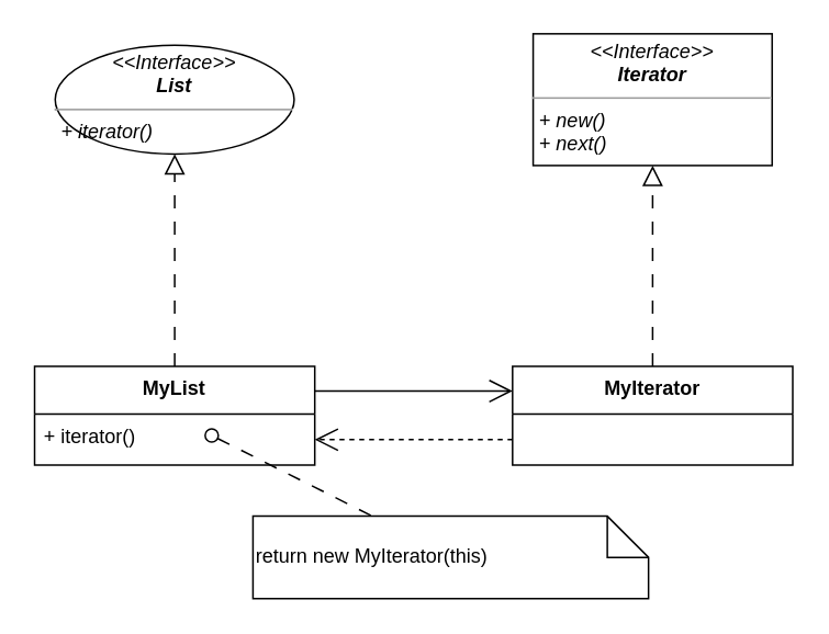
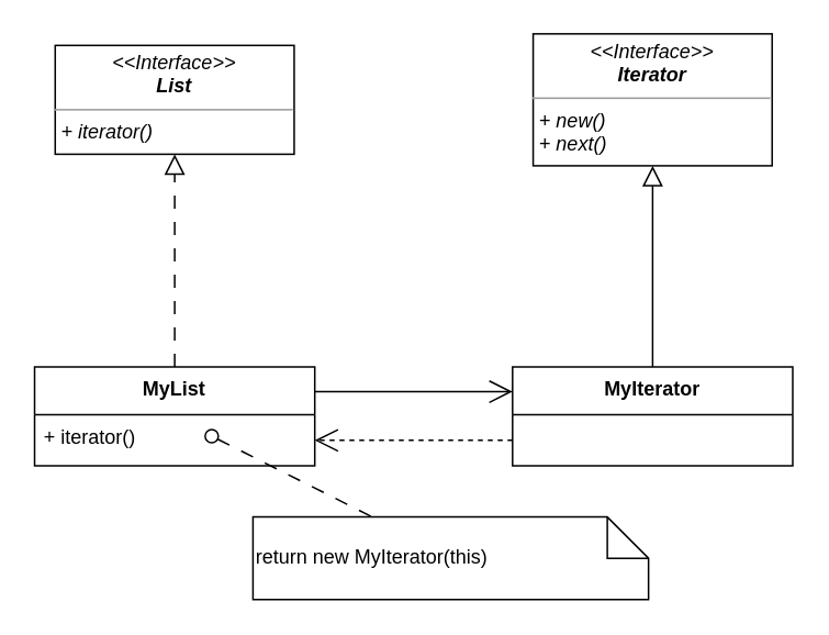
- <mxCell id="7" value="&lt;p style=&quot;margin:0px;margin-top:4px;text-align:center;&quot;&gt;&lt;i&gt;&amp;lt;&amp;lt;Interface&amp;gt;&amp;gt;&lt;br&gt;&lt;b&gt;List&lt;/b&gt;&lt;/i&gt;&lt;/p&gt;&lt;hr size=&quot;1&quot;&gt;&lt;p style=&quot;margin:0px;margin-left:4px;&quot;&gt;&lt;/p&gt;&lt;p style=&quot;margin:0px;margin-left:4px;&quot;&gt;&lt;i&gt;+ iterator()&lt;br&gt;&lt;/i&gt;&lt;/p&gt;" style="ellipse;verticalAlign=top;align=left;overflow=fill;fontSize=12;fontFamily=Helvetica;html=1;" parent="1" vertex="1"><mxGeometry x="33" y="27.01" width="145" height="65.99" as="geometry" /></mxCell>
+ <mxCell id="7" value="&lt;p style=&quot;margin:0px;margin-top:4px;text-align:center;&quot;&gt;&lt;i&gt;&amp;lt;&amp;lt;Interface&amp;gt;&amp;gt;&lt;br&gt;&lt;b&gt;List&lt;/b&gt;&lt;/i&gt;&lt;/p&gt;&lt;hr size=&quot;1&quot;&gt;&lt;p style=&quot;margin:0px;margin-left:4px;&quot;&gt;&lt;/p&gt;&lt;p style=&quot;margin:0px;margin-left:4px;&quot;&gt;&lt;i&gt;+ iterator()&lt;br&gt;&lt;/i&gt;&lt;/p&gt;" style="verticalAlign=top;align=left;overflow=fill;fontSize=12;fontFamily=Helvetica;html=1;" parent="1" vertex="1"><mxGeometry x="33" y="27.01" width="145" height="65.99" as="geometry" /></mxCell>
- <mxCell id="6" value="" style="endArrow=block;endSize=10;endFill=0;shadow=0;strokeWidth=1;rounded=0;edgeStyle=elbowEdgeStyle;elbow=vertical;dashed=1;dashPattern=8 8;labelBackgroundColor=none;fontColor=default;entryX=0.5;entryY=1;entryDx=0;entryDy=0;" parent="1" source="4" target="8" edge="1"><mxGeometry width="160" relative="1" as="geometry"><mxPoint x="-39.5" y="173" as="sourcePoint" /><mxPoint x="78" y="87" as="targetPoint" /></mxGeometry></mxCell>
+ <mxCell id="6" value="" style="endArrow=block;endSize=10;endFill=0;shadow=0;strokeWidth=1;rounded=0;edgeStyle=elbowEdgeStyle;elbow=vertical;dashed=0;dashPattern=8 8;labelBackgroundColor=none;fontColor=default;entryX=0.5;entryY=1;entryDx=0;entryDy=0;" parent="1" source="4" target="8" edge="1"><mxGeometry width="160" relative="1" as="geometry"><mxPoint x="-39.5" y="173" as="sourcePoint" /><mxPoint x="78" y="87" as="targetPoint" /></mxGeometry></mxCell>
